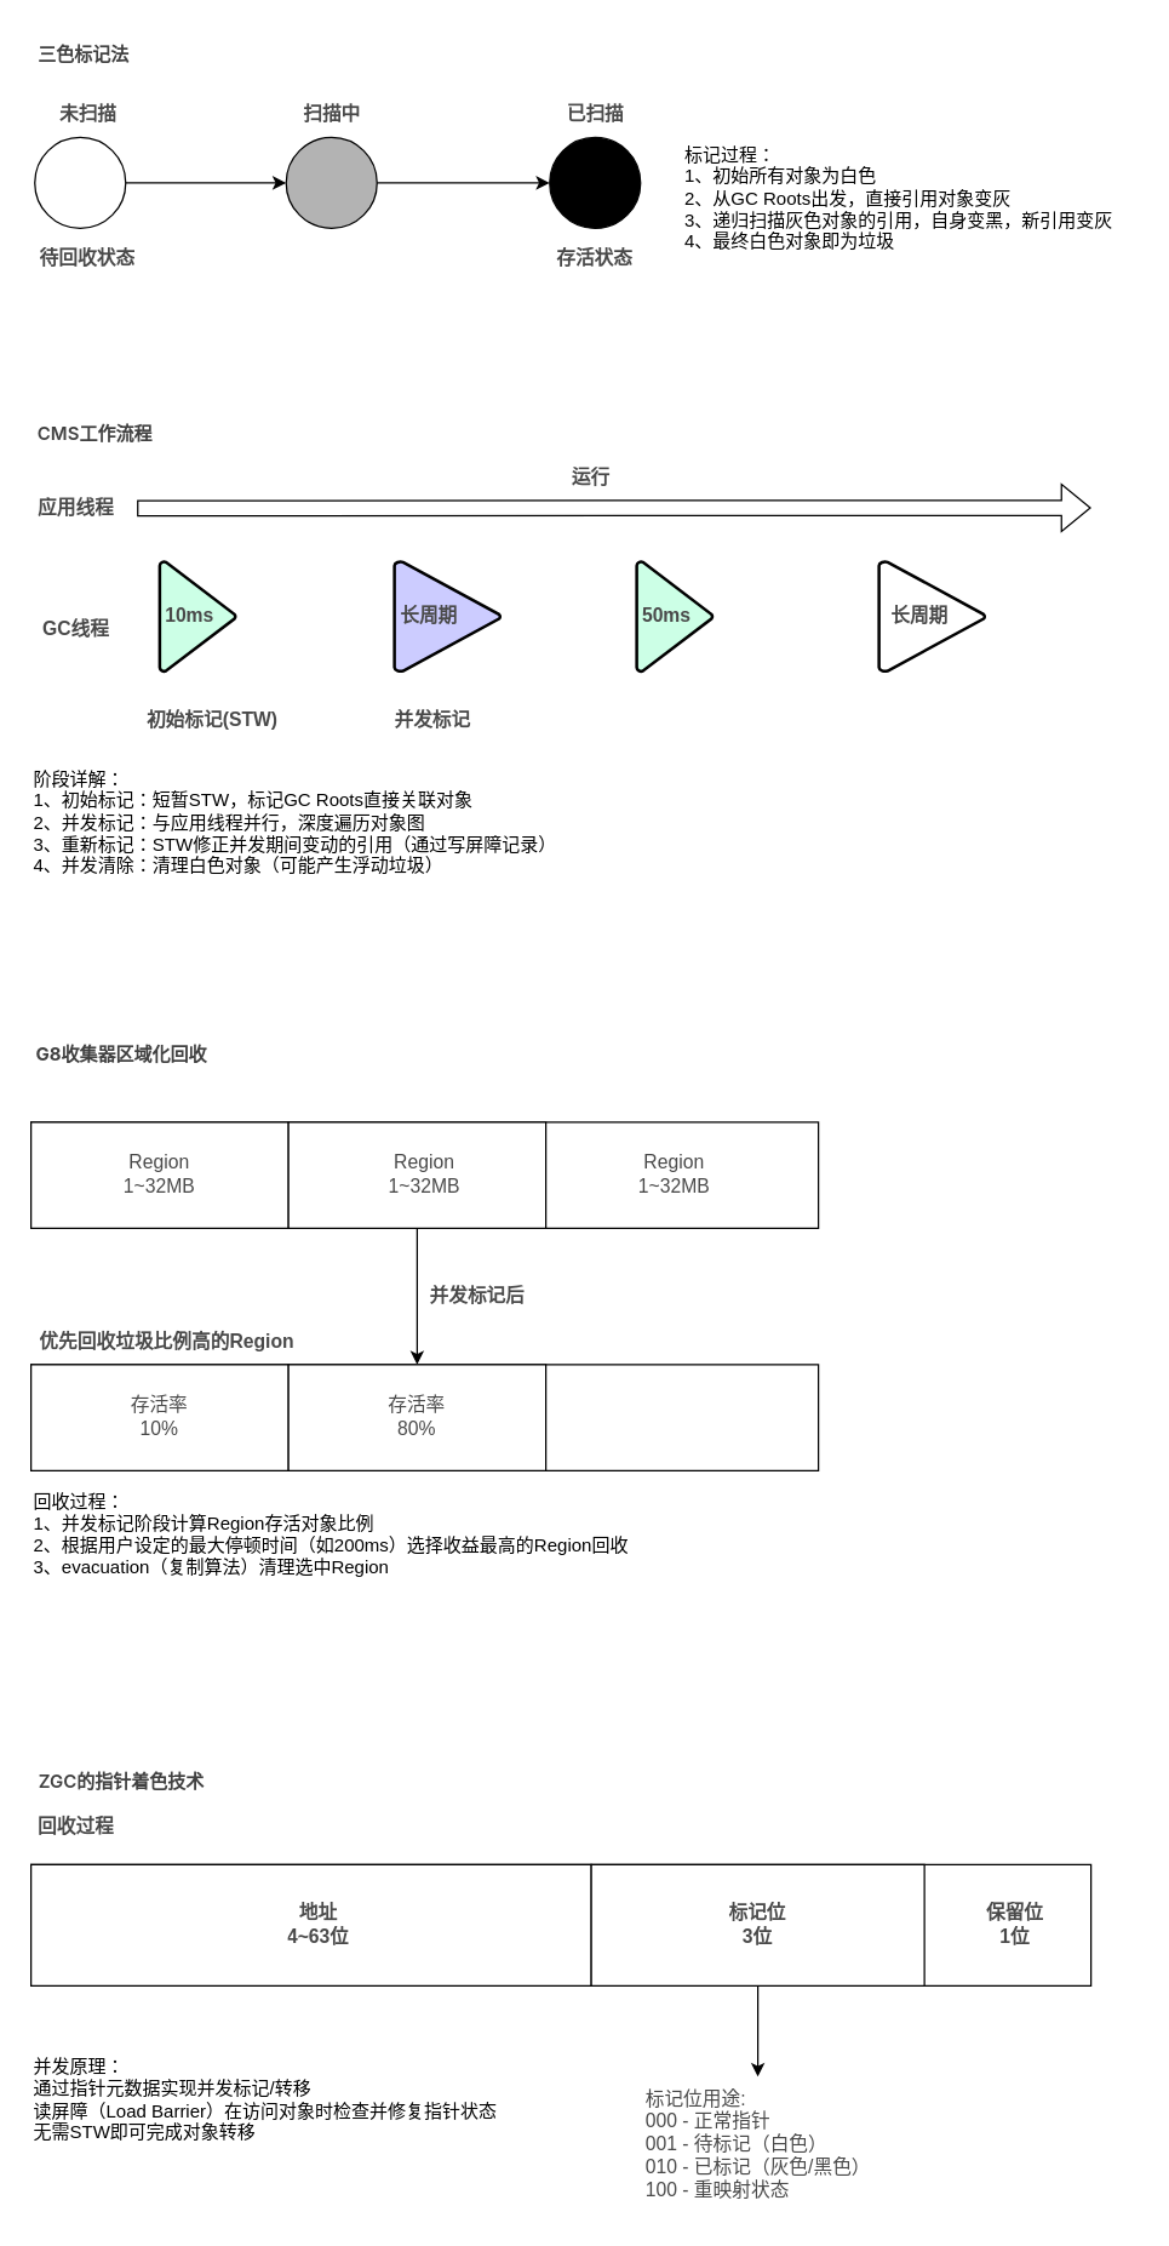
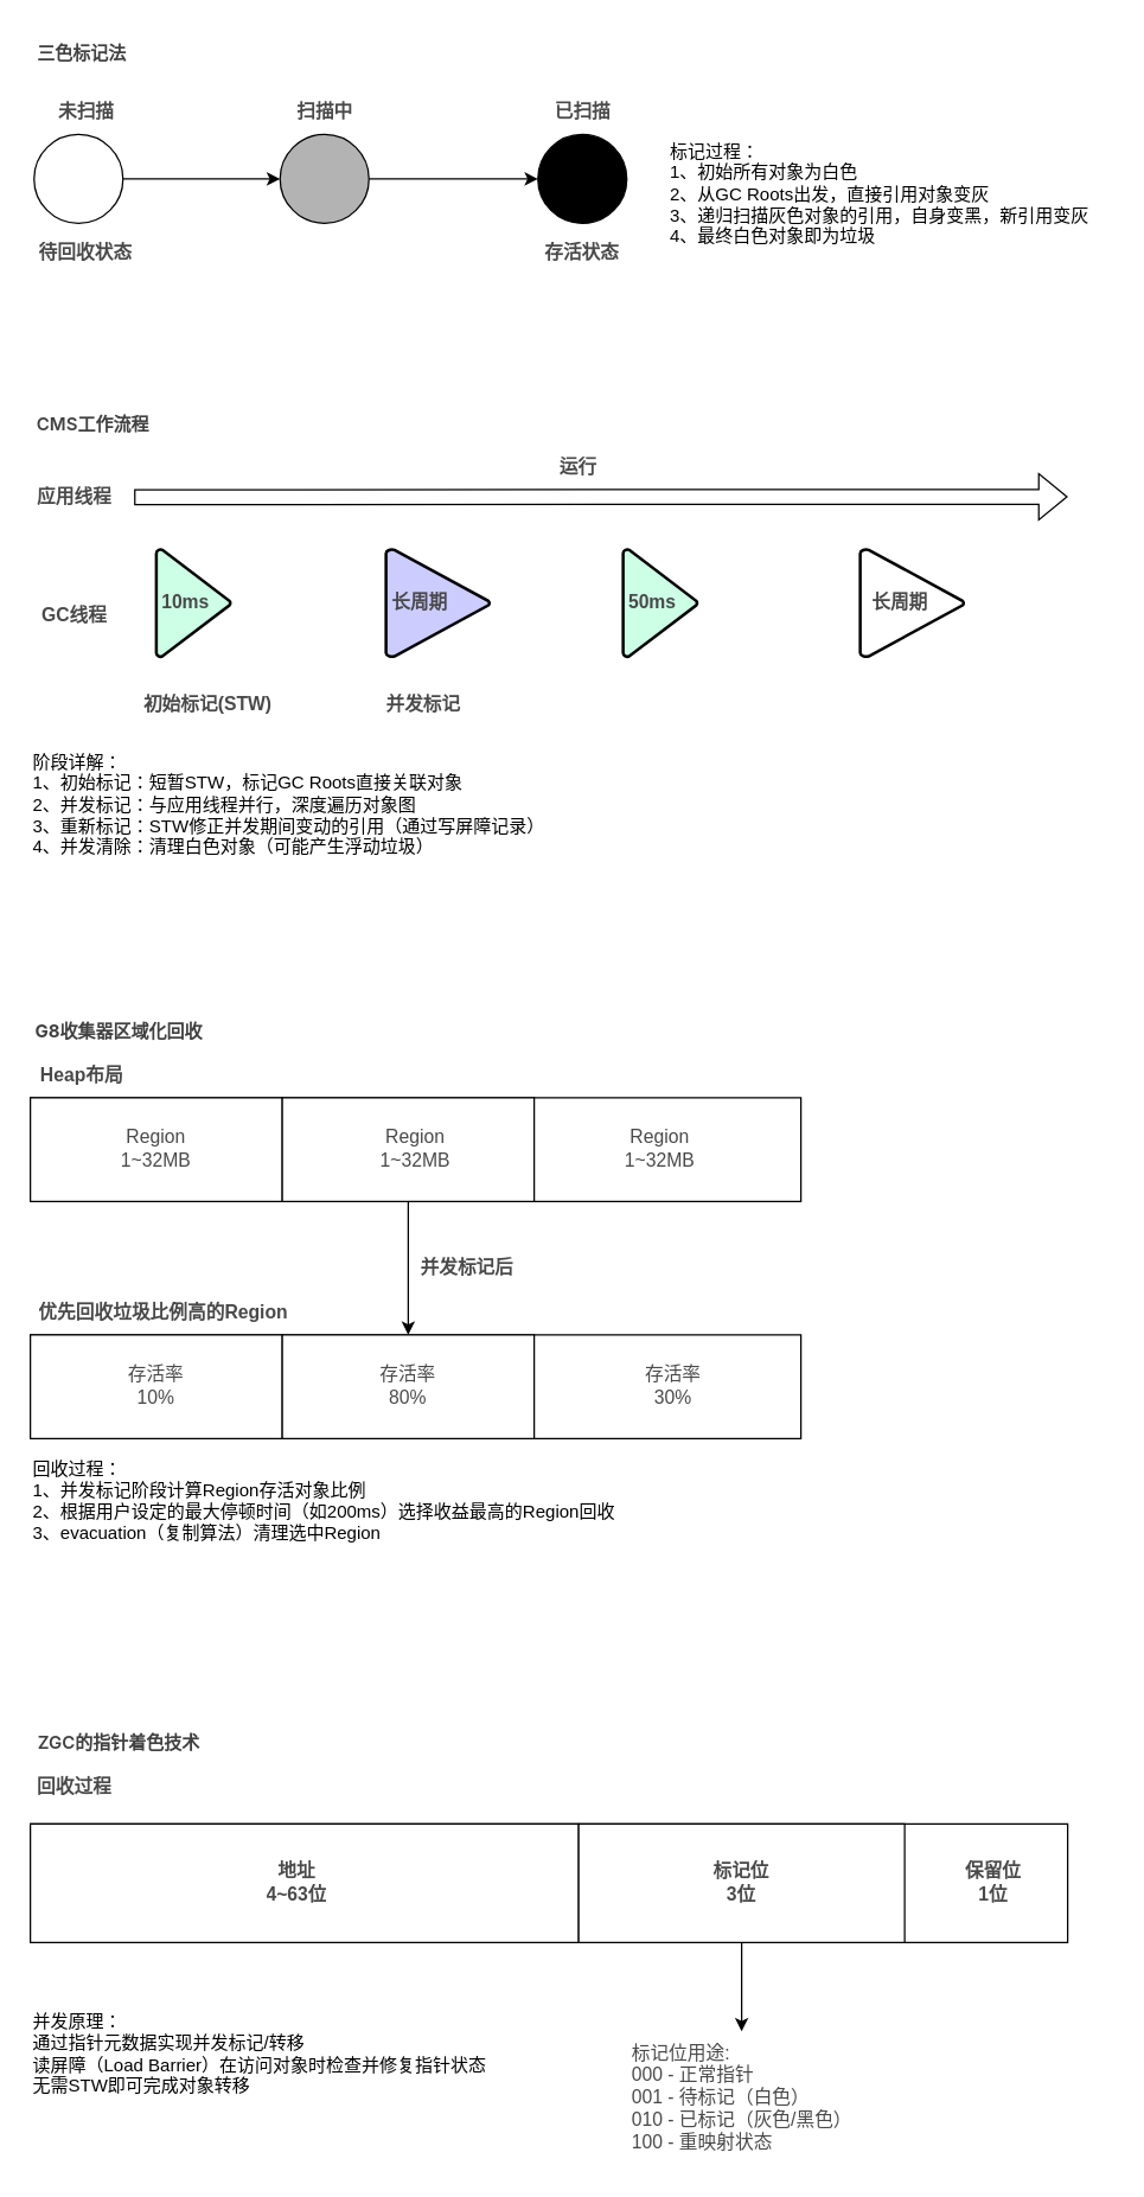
+ <mxCell id="19" value="&lt;pre style=&quot;font-family: var(--ds-font-family-code); overflow: auto; padding: calc(var(--ds-md-zoom)*8px)calc(var(--ds-md-zoom)*12px); text-wrap: wrap; word-break: break-all; color: rgb(73, 73, 73); font-size: 12.573px; text-align: start; margin-top: 0px !important; margin-bottom: 0px !important;&quot;&gt;&lt;b&gt;Heap布局&lt;/b&gt;&lt;/pre&gt;" style="text;strokeColor=none;align=center;fillColor=none;html=1;verticalAlign=middle;whiteSpace=wrap;rounded=0;" parent="17" vertex="1"><mxGeometry y="30" width="70" height="30" as="geometry" /></mxCell>
+ <mxCell id="34" value="&lt;pre style=&quot;font-family: var(--ds-font-family-code); overflow: auto; padding: calc(var(--ds-md-zoom)*8px)calc(var(--ds-md-zoom)*12px); text-wrap: wrap; word-break: break-all; color: rgb(73, 73, 73); font-size: 12.573px; margin-top: 0px !important; margin-bottom: 0px !important;&quot;&gt;&lt;pre style=&quot;font-family: var(--ds-font-family-code); overflow: auto; padding: calc(var(--ds-md-zoom)*8px)calc(var(--ds-md-zoom)*12px); text-wrap: wrap; word-break: break-all; margin-top: 0px !important; margin-bottom: 0px !important;&quot;&gt;存活率&lt;/pre&gt;&lt;pre style=&quot;font-family: var(--ds-font-family-code); overflow: auto; padding: calc(var(--ds-md-zoom)*8px)calc(var(--ds-md-zoom)*12px); text-wrap: wrap; word-break: break-all; margin-top: 0px !important; margin-bottom: 0px !important;&quot;&gt;&lt;pre style=&quot;font-family: var(--ds-font-family-code); overflow: auto; padding: calc(var(--ds-md-zoom)*8px)calc(var(--ds-md-zoom)*12px); text-wrap: wrap; word-break: break-all; margin-top: 0px !important; margin-bottom: 0px !important;&quot;&gt;30%&lt;/pre&gt;&lt;/pre&gt;&lt;/pre&gt;" style="text;strokeColor=none;align=center;fillColor=none;html=1;verticalAlign=middle;whiteSpace=wrap;rounded=0;" parent="17" vertex="1"><mxGeometry x="393.75" y="240" width="80" height="30" as="geometry" /></mxCell>
- <mxCell id="58" value="&lt;pre style=&quot;font-family: var(--ds-font-family-code); overflow: auto; padding: calc(var(--ds-md-zoom)*8px)calc(var(--ds-md-zoom)*12px); text-wrap: wrap; word-break: break-all; color: rgb(73, 73, 73); font-size: 12.573px; margin-top: 0px !important; margin-bottom: 0px !important;&quot;&gt;&lt;b&gt;地址&lt;/b&gt;&lt;/pre&gt;&lt;pre style=&quot;font-family: var(--ds-font-family-code); overflow: auto; padding: calc(var(--ds-md-zoom)*8px)calc(var(--ds-md-zoom)*12px); text-wrap: wrap; word-break: break-all; color: rgb(73, 73, 73); font-size: 12.573px; margin-top: 0px !important; margin-bottom: 0px !important;&quot;&gt;&lt;pre style=&quot;font-family: var(--ds-font-family-code); overflow: auto; padding: calc(var(--ds-md-zoom)*8px)calc(var(--ds-md-zoom)*12px); text-wrap: wrap; word-break: break-all; margin-top: 0px !important; margin-bottom: 0px !important;&quot;&gt;&lt;b&gt;4~63位&lt;/b&gt;&lt;/pre&gt;&lt;/pre&gt;" style="text;strokeColor=none;align=center;fillColor=none;html=1;verticalAlign=middle;whiteSpace=wrap;rounded=0;" parent="1" vertex="1"><mxGeometry x="180" y="1255" width="60" height="30" as="geometry" /></mxCell>
+ <mxCell id="58" value="&lt;pre style=&quot;font-family: var(--ds-font-family-code); overflow: auto; padding: calc(var(--ds-md-zoom)*8px)calc(var(--ds-md-zoom)*12px); text-wrap: wrap; word-break: break-all; color: rgb(73, 73, 73); font-size: 12.573px; margin-top: 0px !important; margin-bottom: 0px !important;&quot;&gt;&lt;b&gt;地址&lt;/b&gt;&lt;/pre&gt;&lt;pre style=&quot;font-family: var(--ds-font-family-code); overflow: auto; padding: calc(var(--ds-md-zoom)*8px)calc(var(--ds-md-zoom)*12px); text-wrap: wrap; word-break: break-all; color: rgb(73, 73, 73); font-size: 12.573px; margin-top: 0px !important; margin-bottom: 0px !important;&quot;&gt;&lt;pre style=&quot;font-family: var(--ds-font-family-code); overflow: auto; padding: calc(var(--ds-md-zoom)*8px)calc(var(--ds-md-zoom)*12px); text-wrap: wrap; word-break: break-all; margin-top: 0px !important; margin-bottom: 0px !important;&quot;&gt;&lt;b&gt;4~63位&lt;/b&gt;&lt;/pre&gt;&lt;/pre&gt;" style="text;strokeColor=none;align=center;fillColor=none;html=1;verticalAlign=middle;whiteSpace=wrap;rounded=0;" parent="1" vertex="1"><mxGeometry x="170" y="1255" width="60" height="30" as="geometry" /></mxCell>
